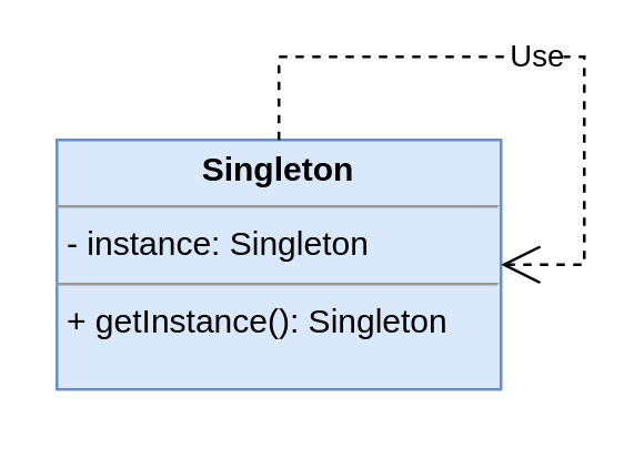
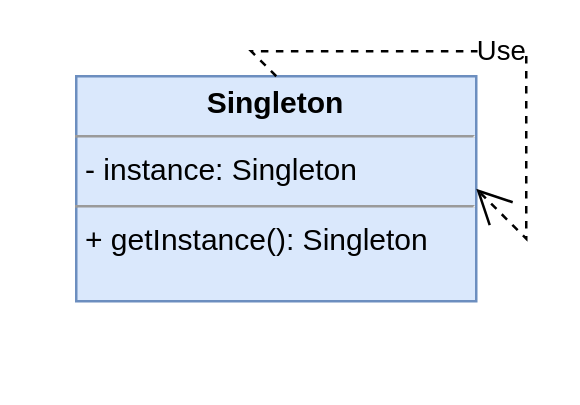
- <mxCell id="2" value="&lt;p style=&quot;margin: 0px ; margin-top: 4px ; text-align: center&quot;&gt;&lt;b&gt;Singleton&lt;/b&gt;&lt;/p&gt;&lt;hr size=&quot;1&quot;&gt;&lt;p style=&quot;margin: 0px ; margin-left: 4px&quot;&gt;- instance: Singleton&lt;/p&gt;&lt;hr size=&quot;1&quot;&gt;&lt;p style=&quot;margin: 0px ; margin-left: 4px&quot;&gt;+ getInstance(): Singleton&lt;/p&gt;" style="verticalAlign=top;align=left;overflow=fill;fontSize=12;fontFamily=Helvetica;html=1;fillColor=#dae8fc;strokeColor=#6c8ebf;" parent="1" vertex="1"><mxGeometry x="20" y="50" width="160" height="90" as="geometry" /></mxCell>
+ <mxCell id="2" value="&lt;p style=&quot;margin: 0px ; margin-top: 4px ; text-align: center&quot;&gt;&lt;b&gt;Singleton&lt;/b&gt;&lt;/p&gt;&lt;hr size=&quot;1&quot;&gt;&lt;p style=&quot;margin: 0px ; margin-left: 4px&quot;&gt;- instance: Singleton&lt;/p&gt;&lt;hr size=&quot;1&quot;&gt;&lt;p style=&quot;margin: 0px ; margin-left: 4px&quot;&gt;+ getInstance(): Singleton&lt;/p&gt;" style="verticalAlign=top;align=left;overflow=fill;fontSize=12;fontFamily=Helvetica;html=1;fillColor=#dae8fc;strokeColor=#6c8ebf;" parent="1" vertex="1"><mxGeometry x="30" y="30" width="160" height="90" as="geometry" /></mxCell>
